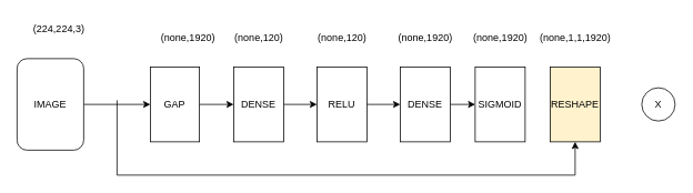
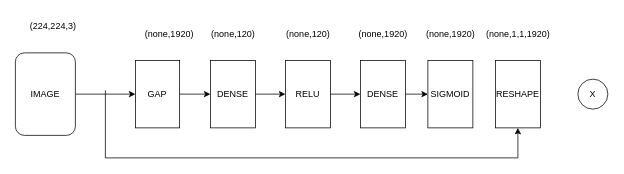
- <mxCell id="15" value="RESHAPE" style="rounded=0;whiteSpace=wrap;html=1;fillColor=#fff2cc;" vertex="1" parent="1"><mxGeometry x="660" y="80" width="60" height="90" as="geometry" /></mxCell>
+ <mxCell id="15" value="RESHAPE" style="rounded=0;whiteSpace=wrap;html=1;" vertex="1" parent="1"><mxGeometry x="660" y="80" width="60" height="90" as="geometry" /></mxCell>
